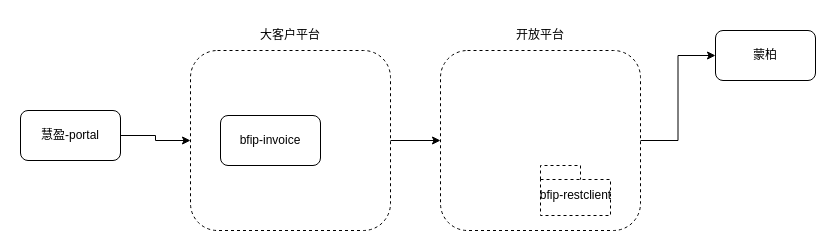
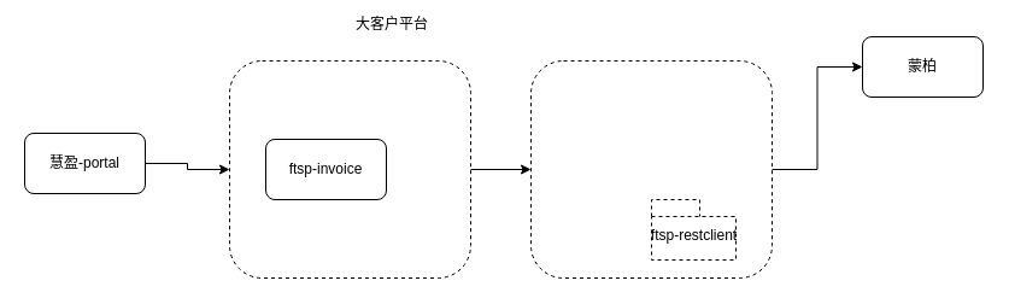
- <mxCell id="7" value="大客户平台" style="text;html=1;strokeColor=none;fillColor=none;align=center;verticalAlign=middle;whiteSpace=wrap;rounded=0;" vertex="1" parent="1"><mxGeometry x="220" y="20" width="140" height="30" as="geometry" /></mxCell>
+ <mxCell id="7" value="大客户平台" style="text;html=1;strokeColor=none;fillColor=none;align=center;verticalAlign=middle;whiteSpace=wrap;rounded=0;" vertex="1" parent="1"><mxGeometry x="255" y="5" width="140" height="30" as="geometry" /></mxCell>
- <mxCell id="10" value="开放平台" style="text;html=1;strokeColor=none;fillColor=none;align=center;verticalAlign=middle;whiteSpace=wrap;rounded=0;" vertex="1" parent="1"><mxGeometry x="470" y="20" width="140" height="30" as="geometry" /></mxCell>
- <mxCell id="6" value="bfip-invoice" style="rounded=1;whiteSpace=wrap;html=1;" vertex="1" parent="1"><mxGeometry x="220" y="115" width="100" height="50" as="geometry" /></mxCell>
+ <mxCell id="6" value="ftsp-invoice" style="rounded=1;whiteSpace=wrap;html=1;" vertex="1" parent="1"><mxGeometry x="220" y="115" width="100" height="50" as="geometry" /></mxCell>
- <mxCell id="11" value="&lt;span style=&quot;font-weight: normal;&quot;&gt;bfip-restclient&lt;/span&gt;" style="shape=folder;fontStyle=1;spacingTop=10;tabWidth=40;tabHeight=14;tabPosition=left;html=1;dashed=1;fillColor=none;" vertex="1" parent="1"><mxGeometry x="540" y="165" width="70" height="50" as="geometry" /></mxCell>
+ <mxCell id="11" value="&lt;span style=&quot;font-weight: normal;&quot;&gt;ftsp-restclient&lt;/span&gt;" style="shape=folder;fontStyle=1;spacingTop=10;tabWidth=40;tabHeight=14;tabPosition=left;html=1;dashed=1;fillColor=none;" vertex="1" parent="1"><mxGeometry x="540" y="165" width="70" height="50" as="geometry" /></mxCell>
